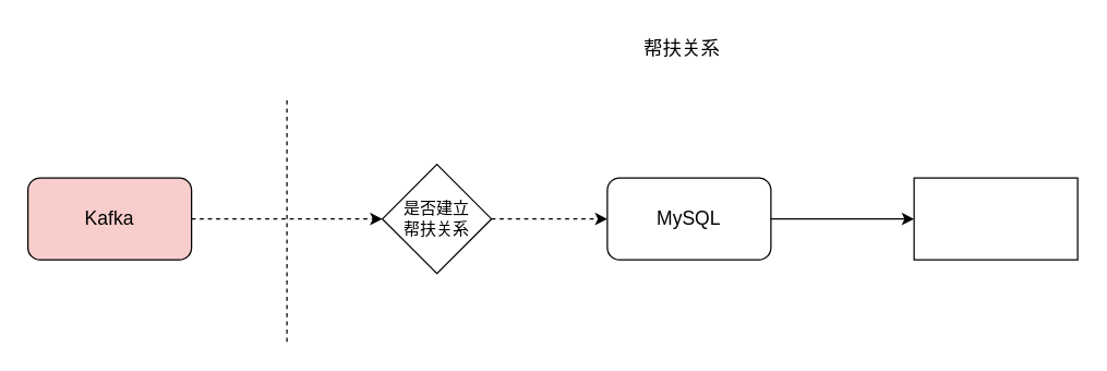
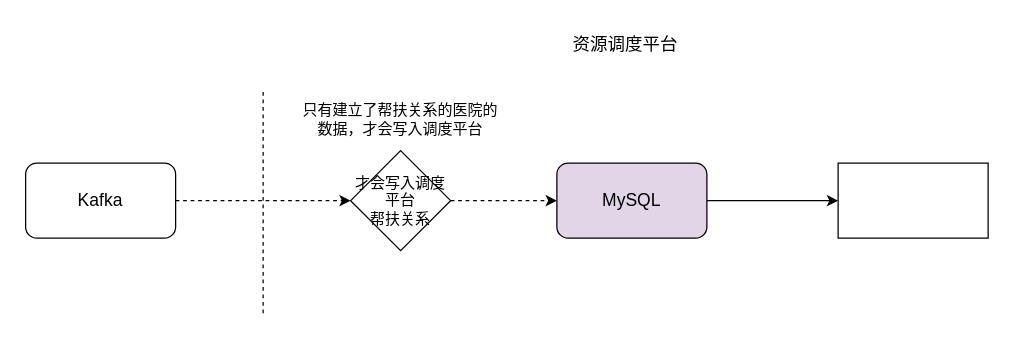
- <mxCell id="6" value="帮扶关系" style="text;html=1;strokeColor=none;fillColor=none;align=center;verticalAlign=middle;whiteSpace=wrap;rounded=0;fontSize=14;" vertex="1" parent="1"><mxGeometry x="445" y="20" width="110" height="30" as="geometry" /></mxCell>
+ <mxCell id="6" value="资源调度平台" style="text;html=1;strokeColor=none;fillColor=none;align=center;verticalAlign=middle;whiteSpace=wrap;rounded=0;fontSize=14;" vertex="1" parent="1"><mxGeometry x="445" y="20" width="110" height="30" as="geometry" /></mxCell>
+ <mxCell id="8" value="只有建立了帮扶关系的医院的数据，才会写入调度平台" style="text;html=1;strokeColor=none;fillColor=none;align=center;verticalAlign=middle;whiteSpace=wrap;rounded=0;" vertex="1" parent="1"><mxGeometry x="240" y="80" width="160" height="30" as="geometry" /></mxCell>
- <mxCell id="3" value="Kafka" style="rounded=1;whiteSpace=wrap;html=1;fontSize=14;fillColor=#f8cecc;" vertex="1" parent="1"><mxGeometry x="20" y="130" width="120" height="60" as="geometry" /></mxCell>
+ <mxCell id="3" value="Kafka" style="rounded=1;whiteSpace=wrap;html=1;fontSize=14;" vertex="1" parent="1"><mxGeometry x="20" y="130" width="120" height="60" as="geometry" /></mxCell>
- <mxCell id="7" value="是否建立&lt;br&gt;帮扶关系" style="rhombus;whiteSpace=wrap;html=1;" vertex="1" parent="1"><mxGeometry x="280" y="120" width="80" height="80" as="geometry" /></mxCell>
+ <mxCell id="7" value="才会写入调度平台&lt;br&gt;帮扶关系" style="rhombus;whiteSpace=wrap;html=1;" vertex="1" parent="1"><mxGeometry x="280" y="120" width="80" height="80" as="geometry" /></mxCell>
- <mxCell id="4" value="MySQL" style="rounded=1;whiteSpace=wrap;html=1;fontSize=14;" vertex="1" parent="1"><mxGeometry x="445" y="130" width="120" height="60" as="geometry" /></mxCell>
+ <mxCell id="4" value="MySQL" style="rounded=1;whiteSpace=wrap;html=1;fontSize=14;fillColor=#e1d5e7;" vertex="1" parent="1"><mxGeometry x="445" y="130" width="120" height="60" as="geometry" /></mxCell>
